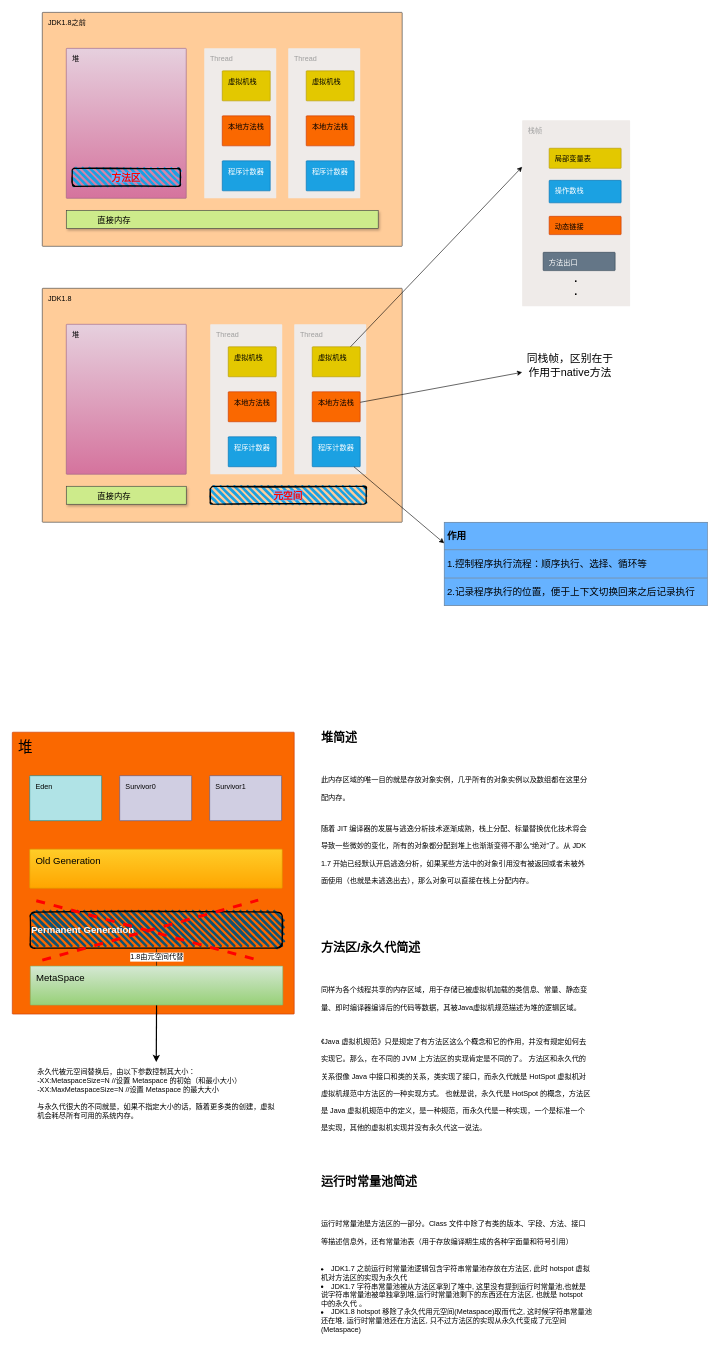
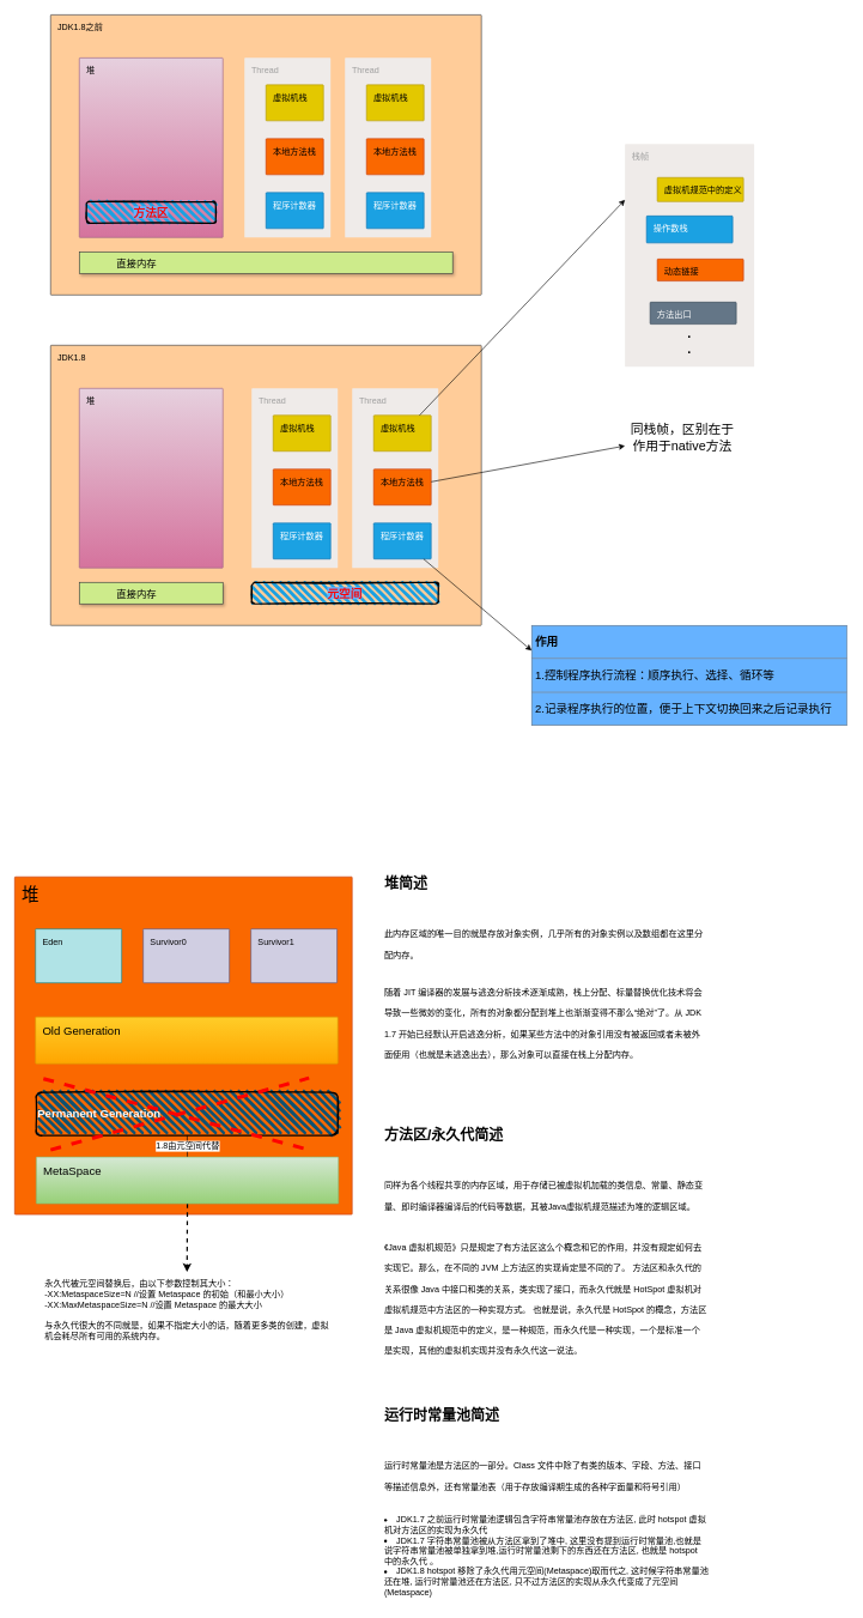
- <mxCell id="35" value="局部变量表" style="sketch=0;points=[[0,0,0],[0.25,0,0],[0.5,0,0],[0.75,0,0],[1,0,0],[1,0.25,0],[1,0.5,0],[1,0.75,0],[1,1,0],[0.75,1,0],[0.5,1,0],[0.25,1,0],[0,1,0],[0,0.75,0],[0,0.5,0],[0,0.25,0]];rounded=1;absoluteArcSize=1;arcSize=2;html=1;strokeColor=#B09500;shadow=0;dashed=0;fontSize=12;fontColor=#000000;align=left;verticalAlign=top;spacing=10;spacingTop=-4;fillColor=#e3c800;" vertex="1" parent="31"><mxGeometry x="45" y="46.5" width="120" height="33.5" as="geometry" /></mxCell>
+ <mxCell id="35" value="虚拟机规范中的定义" style="sketch=0;points=[[0,0,0],[0.25,0,0],[0.5,0,0],[0.75,0,0],[1,0,0],[1,0.25,0],[1,0.5,0],[1,0.75,0],[1,1,0],[0.75,1,0],[0.5,1,0],[0.25,1,0],[0,1,0],[0,0.75,0],[0,0.5,0],[0,0.25,0]];rounded=1;absoluteArcSize=1;arcSize=2;html=1;strokeColor=#B09500;shadow=0;dashed=0;fontSize=12;fontColor=#000000;align=left;verticalAlign=top;spacing=10;spacingTop=-4;fillColor=#e3c800;" vertex="1" parent="31"><mxGeometry x="45" y="46.5" width="120" height="33.5" as="geometry" /></mxCell>
- <mxCell id="34" value="操作数栈" style="sketch=0;points=[[0,0,0],[0.25,0,0],[0.5,0,0],[0.75,0,0],[1,0,0],[1,0.25,0],[1,0.5,0],[1,0.75,0],[1,1,0],[0.75,1,0],[0.5,1,0],[0.25,1,0],[0,1,0],[0,0.75,0],[0,0.5,0],[0,0.25,0]];rounded=1;absoluteArcSize=1;arcSize=2;html=1;strokeColor=#006EAF;shadow=0;dashed=0;fontSize=12;fontColor=#ffffff;align=left;verticalAlign=top;spacing=10;spacingTop=-4;fillColor=#1ba1e2;" vertex="1" parent="31"><mxGeometry x="45" y="100" width="120" height="37.5" as="geometry" /></mxCell>
+ <mxCell id="34" value="操作数栈" style="sketch=0;points=[[0,0,0],[0.25,0,0],[0.5,0,0],[0.75,0,0],[1,0,0],[1,0.25,0],[1,0.5,0],[1,0.75,0],[1,1,0],[0.75,1,0],[0.5,1,0],[0.25,1,0],[0,1,0],[0,0.75,0],[0,0.5,0],[0,0.25,0]];rounded=1;absoluteArcSize=1;arcSize=2;html=1;strokeColor=#006EAF;shadow=0;dashed=0;fontSize=12;fontColor=#ffffff;align=left;verticalAlign=top;spacing=10;spacingTop=-4;fillColor=#1ba1e2;" vertex="1" parent="31"><mxGeometry x="30" y="100" width="120" height="37.5" as="geometry" /></mxCell>
- <mxCell id="51" style="edgeStyle=none;rounded=0;orthogonalLoop=1;jettySize=auto;html=1;exitX=0.5;exitY=1;exitDx=0;exitDy=0;exitPerimeter=0;entryX=0.5;entryY=0;entryDx=0;entryDy=0;fontSize=12;fontColor=#000000;strokeColor=#000000;strokeWidth=2;" edge="1" parent="1" source="52" target="57"><mxGeometry relative="1" as="geometry" /></mxCell>
+ <mxCell id="51" style="edgeStyle=none;rounded=0;orthogonalLoop=1;jettySize=auto;html=1;exitX=0.5;exitY=1;exitDx=0;exitDy=0;exitPerimeter=0;entryX=0.5;entryY=0;entryDx=0;entryDy=0;fontSize=12;fontColor=#000000;strokeColor=#000000;strokeWidth=2;dashed=1;" edge="1" parent="1" source="52" target="57"><mxGeometry relative="1" as="geometry" /></mxCell>
